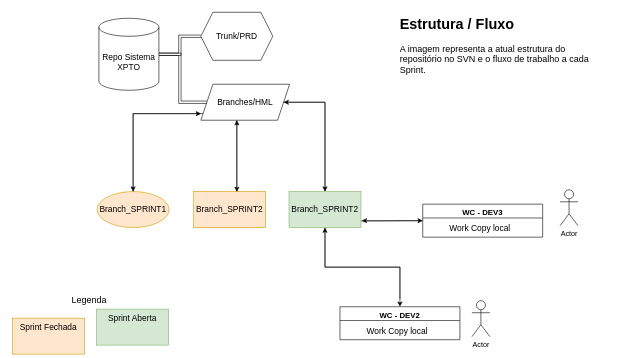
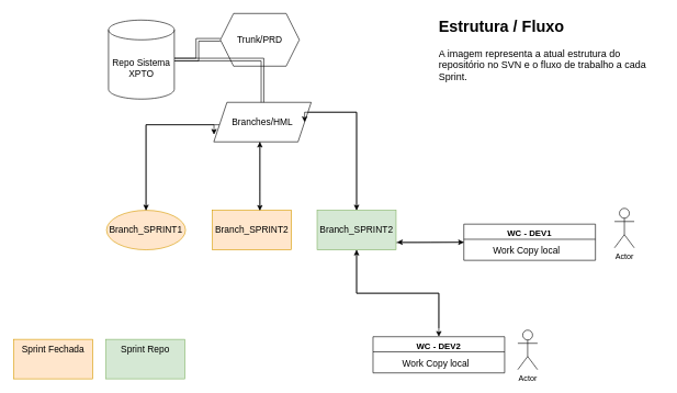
- <mxCell id="8" value="&lt;font style=&quot;font-size: 14px;&quot;&gt;Branches/HML&lt;/font&gt;" style="shape=parallelogram;perimeter=parallelogramPerimeter;whiteSpace=wrap;html=1;fixedSize=1;" parent="1" vertex="1"><mxGeometry x="334" y="140" width="148" height="60" as="geometry" /></mxCell>
+ <mxCell id="8" value="&lt;font style=&quot;font-size: 14px;&quot;&gt;Branches/HML&lt;/font&gt;" style="shape=parallelogram;perimeter=parallelogramPerimeter;whiteSpace=wrap;html=1;fixedSize=1;" parent="1" vertex="1"><mxGeometry x="324" y="155" width="148" height="60" as="geometry" /></mxCell>
- <mxCell id="18" value="&lt;font style=&quot;font-size: 13px;&quot;&gt;WC - DEV3&lt;/font&gt;" style="swimlane;whiteSpace=wrap;html=1;strokeColor=default;align=center;verticalAlign=top;fontFamily=Helvetica;fontSize=12;fontColor=default;fillColor=default;" parent="1" vertex="1"><mxGeometry x="704" y="340" width="200" height="55" as="geometry" /></mxCell>
+ <mxCell id="18" value="&lt;font style=&quot;font-size: 13px;&quot;&gt;WC - DEV1&lt;/font&gt;" style="swimlane;whiteSpace=wrap;html=1;strokeColor=default;align=center;verticalAlign=top;fontFamily=Helvetica;fontSize=12;fontColor=default;fillColor=default;" parent="1" vertex="1"><mxGeometry x="704" y="340" width="200" height="55" as="geometry" /></mxCell>
- <mxCell id="26" value="&lt;font style=&quot;font-size: 15px;&quot;&gt;Legenda&lt;/font&gt;" style="text;html=1;align=center;verticalAlign=middle;whiteSpace=wrap;rounded=0;fontFamily=Helvetica;fontSize=12;fontColor=default;" parent="1" vertex="1"><mxGeometry x="118" y="485" width="60" height="30" as="geometry" /></mxCell>
- <mxCell id="25" value="&lt;font style=&quot;font-size: 14px;&quot;&gt;Sprint Aberta&lt;/font&gt;" style="rounded=0;whiteSpace=wrap;html=1;strokeColor=#82b366;align=center;verticalAlign=top;fontFamily=Helvetica;fontSize=12;fillColor=#d5e8d4;" parent="1" vertex="1"><mxGeometry x="160" y="515" width="120" height="60" as="geometry" /></mxCell>
+ <mxCell id="25" value="&lt;font style=&quot;font-size: 14px;&quot;&gt;Sprint Repo&lt;/font&gt;" style="rounded=0;whiteSpace=wrap;html=1;strokeColor=#82b366;align=center;verticalAlign=top;fontFamily=Helvetica;fontSize=12;fillColor=#d5e8d4;" parent="1" vertex="1"><mxGeometry x="160" y="515" width="120" height="60" as="geometry" /></mxCell>
- <mxCell id="24" value="&lt;div style=&quot;&quot;&gt;&lt;span style=&quot;font-size: 14px; background-color: initial;&quot;&gt;Sprint Fechada&lt;/span&gt;&lt;/div&gt;" style="rounded=0;whiteSpace=wrap;html=1;strokeColor=#d79b00;align=center;verticalAlign=top;fontFamily=Helvetica;fontSize=12;fillColor=#ffe6cc;" parent="1" vertex="1"><mxGeometry x="20" y="530" width="120" height="60" as="geometry" /></mxCell>
+ <mxCell id="24" value="&lt;div style=&quot;&quot;&gt;&lt;span style=&quot;font-size: 14px; background-color: initial;&quot;&gt;Sprint Fechada&lt;/span&gt;&lt;/div&gt;" style="rounded=0;whiteSpace=wrap;html=1;strokeColor=#d79b00;align=center;verticalAlign=top;fontFamily=Helvetica;fontSize=12;fillColor=#ffe6cc;" parent="1" vertex="1"><mxGeometry x="20" y="515" width="120" height="60" as="geometry" /></mxCell>
